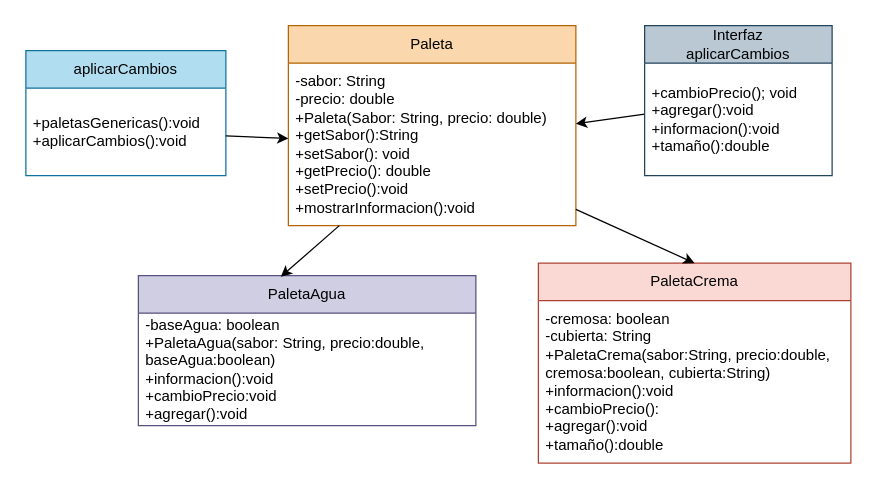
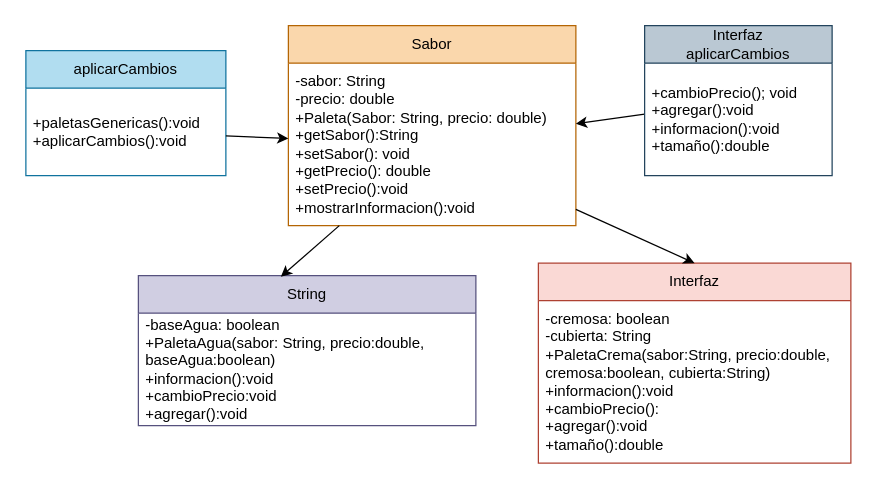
- <mxCell id="2" value="Paleta" style="swimlane;fontStyle=0;childLayout=stackLayout;horizontal=1;startSize=30;horizontalStack=0;resizeParent=1;resizeParentMax=0;resizeLast=0;collapsible=1;marginBottom=0;whiteSpace=wrap;html=1;fillColor=#fad7ac;strokeColor=#b46504;fontColor=#000000;" vertex="1" parent="1"><mxGeometry x="230" y="20" width="230" height="160" as="geometry" /></mxCell>
+ <mxCell id="2" value="Sabor" style="swimlane;fontStyle=0;childLayout=stackLayout;horizontal=1;startSize=30;horizontalStack=0;resizeParent=1;resizeParentMax=0;resizeLast=0;collapsible=1;marginBottom=0;whiteSpace=wrap;html=1;fillColor=#fad7ac;strokeColor=#b46504;fontColor=#000000;" vertex="1" parent="1"><mxGeometry x="230" y="20" width="230" height="160" as="geometry" /></mxCell>
- <mxCell id="6" value="PaletaCrema" style="swimlane;fontStyle=0;childLayout=stackLayout;horizontal=1;startSize=30;horizontalStack=0;resizeParent=1;resizeParentMax=0;resizeLast=0;collapsible=1;marginBottom=0;whiteSpace=wrap;html=1;fillColor=#fad9d5;strokeColor=#ae4132;fontColor=#000000;" vertex="1" parent="1"><mxGeometry x="430" y="210" width="250" height="160" as="geometry" /></mxCell>
+ <mxCell id="6" value="Interfaz" style="swimlane;fontStyle=0;childLayout=stackLayout;horizontal=1;startSize=30;horizontalStack=0;resizeParent=1;resizeParentMax=0;resizeLast=0;collapsible=1;marginBottom=0;whiteSpace=wrap;html=1;fillColor=#fad9d5;strokeColor=#ae4132;fontColor=#000000;" vertex="1" parent="1"><mxGeometry x="430" y="210" width="250" height="160" as="geometry" /></mxCell>
- <mxCell id="4" value="PaletaAgua" style="swimlane;fontStyle=0;childLayout=stackLayout;horizontal=1;startSize=30;horizontalStack=0;resizeParent=1;resizeParentMax=0;resizeLast=0;collapsible=1;marginBottom=0;whiteSpace=wrap;html=1;fillColor=#d0cee2;strokeColor=#56517e;fontColor=#000000;" vertex="1" parent="1"><mxGeometry y="220" width="270" height="120" as="geometry" x="110" /></mxCell>
+ <mxCell id="4" value="String" style="swimlane;fontStyle=0;childLayout=stackLayout;horizontal=1;startSize=30;horizontalStack=0;resizeParent=1;resizeParentMax=0;resizeLast=0;collapsible=1;marginBottom=0;whiteSpace=wrap;html=1;fillColor=#d0cee2;strokeColor=#56517e;fontColor=#000000;" vertex="1" parent="1"><mxGeometry y="220" width="270" height="120" as="geometry" x="110" /></mxCell>
